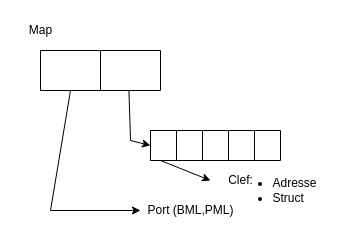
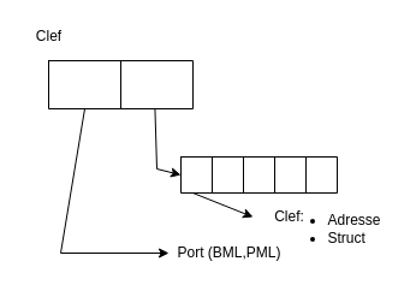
- <mxCell id="16" value="Map" style="text;html=1;align=center;verticalAlign=middle;resizable=0;points=[];autosize=1;strokeColor=none;fillColor=none;" vertex="1" parent="1"><mxGeometry x="20" y="20" width="40" height="20" as="geometry" /></mxCell>
+ <mxCell id="16" value="Clef" style="text;html=1;align=center;verticalAlign=middle;resizable=0;points=[];autosize=1;strokeColor=none;fillColor=none;" vertex="1" parent="1"><mxGeometry x="20" y="20" width="40" height="20" as="geometry" /></mxCell>
